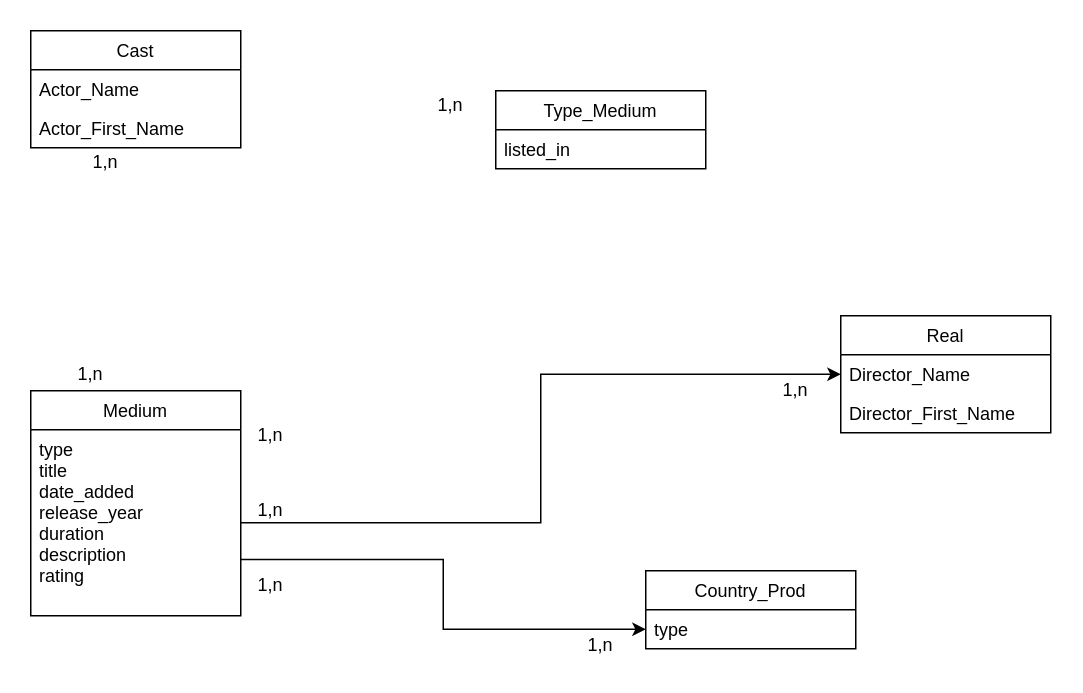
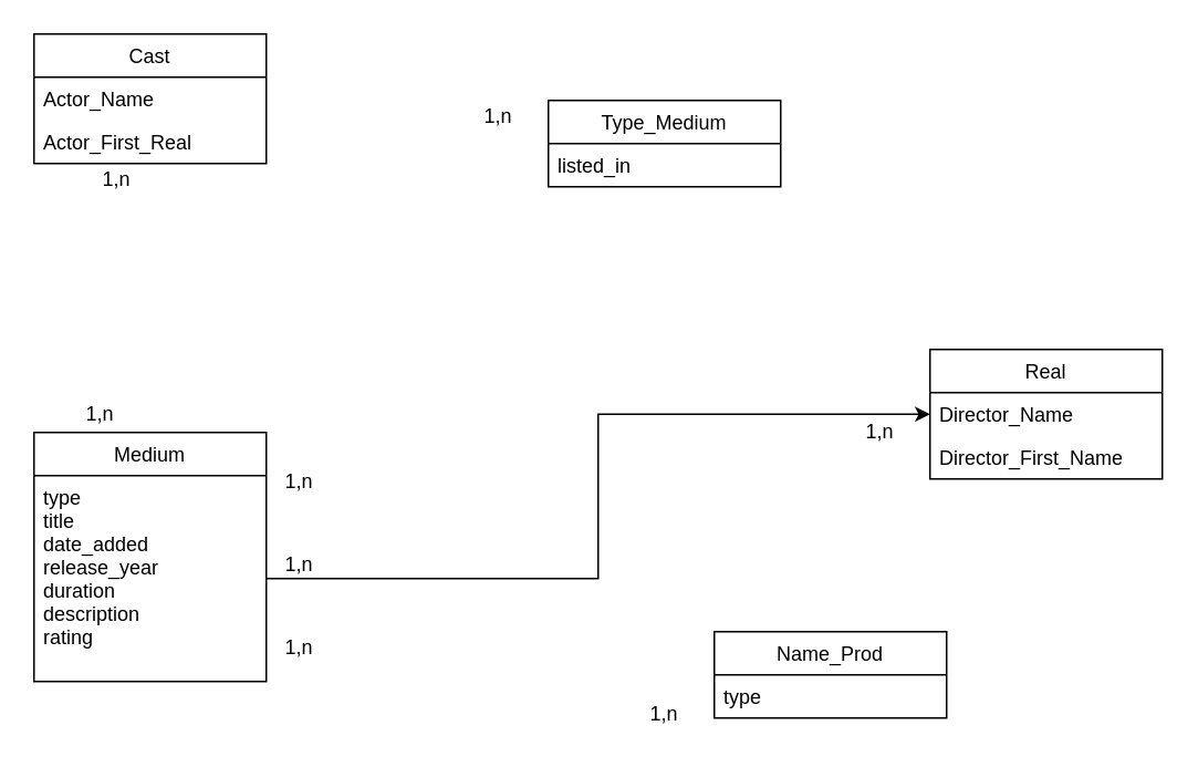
- <mxCell id="7" value="Actor_First_Name" style="text;strokeColor=none;fillColor=none;align=left;verticalAlign=top;spacingLeft=4;spacingRight=4;overflow=hidden;rotatable=0;points=[[0,0.5],[1,0.5]];portConstraint=eastwest;" vertex="1" parent="5"><mxGeometry y="52" width="140" height="26" as="geometry" /></mxCell>
+ <mxCell id="7" value="Actor_First_Real" style="text;strokeColor=none;fillColor=none;align=left;verticalAlign=top;spacingLeft=4;spacingRight=4;overflow=hidden;rotatable=0;points=[[0,0.5],[1,0.5]];portConstraint=eastwest;" vertex="1" parent="5"><mxGeometry y="52" width="140" height="26" as="geometry" /></mxCell>
- <mxCell id="10" style="edgeStyle=orthogonalEdgeStyle;rounded=0;orthogonalLoop=1;jettySize=auto;html=1;exitX=1;exitY=0.75;exitDx=0;exitDy=0;entryX=0;entryY=0.5;entryDx=0;entryDy=0;" edge="1" parent="1" source="11" target="15"><mxGeometry relative="1" as="geometry" /></mxCell>
- <mxCell id="14" value="Country_Prod" style="swimlane;fontStyle=0;childLayout=stackLayout;horizontal=1;startSize=26;fillColor=none;horizontalStack=0;resizeParent=1;resizeParentMax=0;resizeLast=0;collapsible=1;marginBottom=0;" vertex="1" parent="1"><mxGeometry x="430" y="380" width="140" height="52" as="geometry" /></mxCell>
+ <mxCell id="14" value="Name_Prod" style="swimlane;fontStyle=0;childLayout=stackLayout;horizontal=1;startSize=26;fillColor=none;horizontalStack=0;resizeParent=1;resizeParentMax=0;resizeLast=0;collapsible=1;marginBottom=0;" vertex="1" parent="1"><mxGeometry x="430" y="380" width="140" height="52" as="geometry" /></mxCell>
